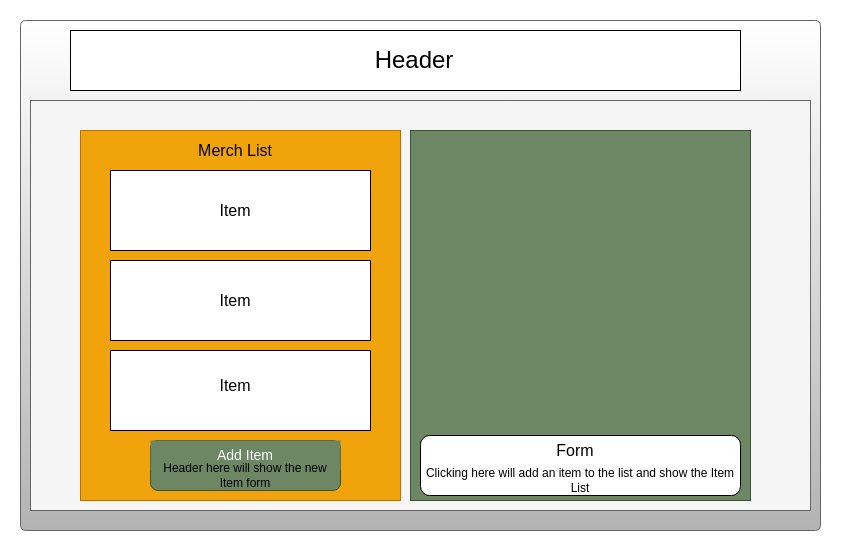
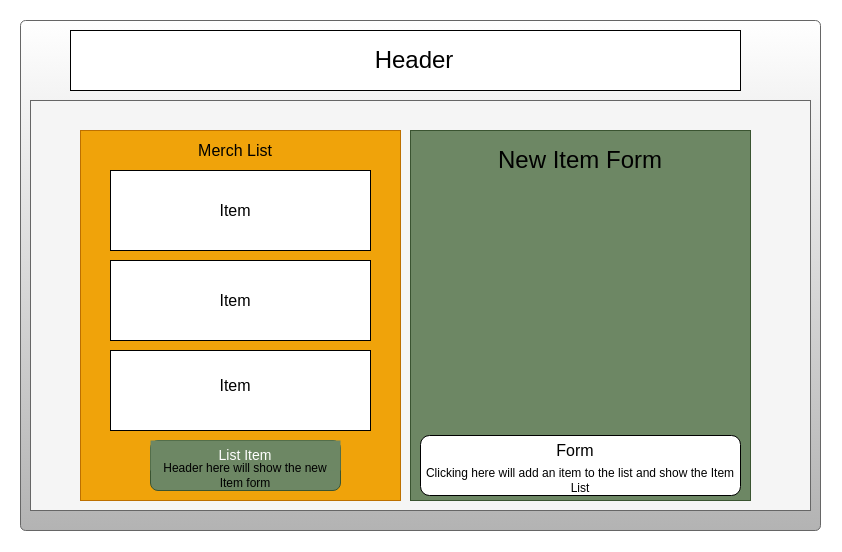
+ <mxCell id="19" value="&lt;font style=&quot;font-size: 24px&quot;&gt;New Item Form&lt;/font&gt;" style="text;html=1;strokeColor=none;fillColor=none;align=center;verticalAlign=middle;whiteSpace=wrap;rounded=0;" vertex="1" parent="1"><mxGeometry x="410" y="130" width="340" height="60" as="geometry" /></mxCell>
- <mxCell id="17" value="&lt;font style=&quot;font-size: 14px&quot;&gt;Add Item&lt;/font&gt;" style="text;html=1;strokeColor=none;fillColor=#6d8764;align=center;verticalAlign=middle;whiteSpace=wrap;rounded=0;fontColor=#ffffff;" parent="1" vertex="1"><mxGeometry x="150" y="440" width="190" height="30" as="geometry" /></mxCell>
+ <mxCell id="17" value="&lt;font style=&quot;font-size: 14px&quot;&gt;List Item&lt;/font&gt;" style="text;html=1;strokeColor=none;fillColor=#6d8764;align=center;verticalAlign=middle;whiteSpace=wrap;rounded=0;fontColor=#ffffff;" parent="1" vertex="1"><mxGeometry x="150" y="440" width="190" height="30" as="geometry" /></mxCell>
